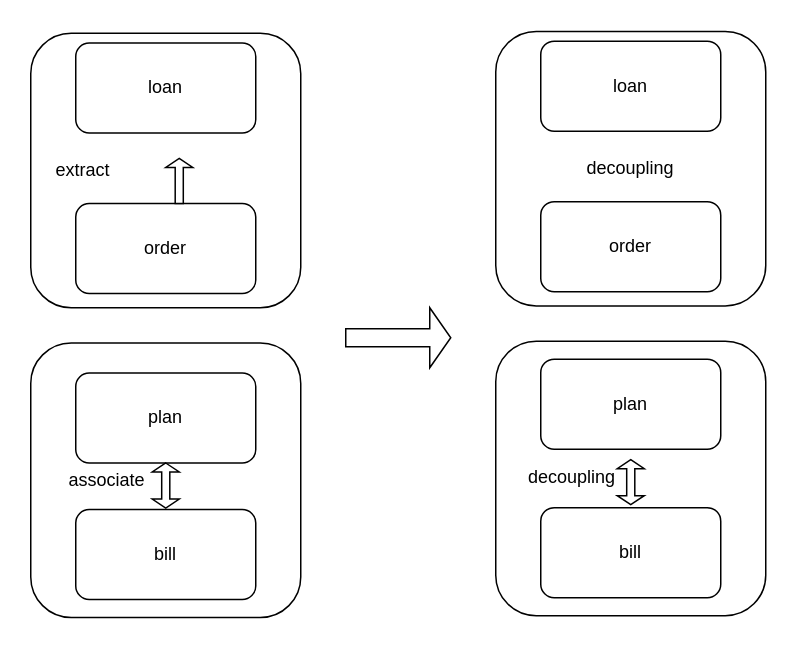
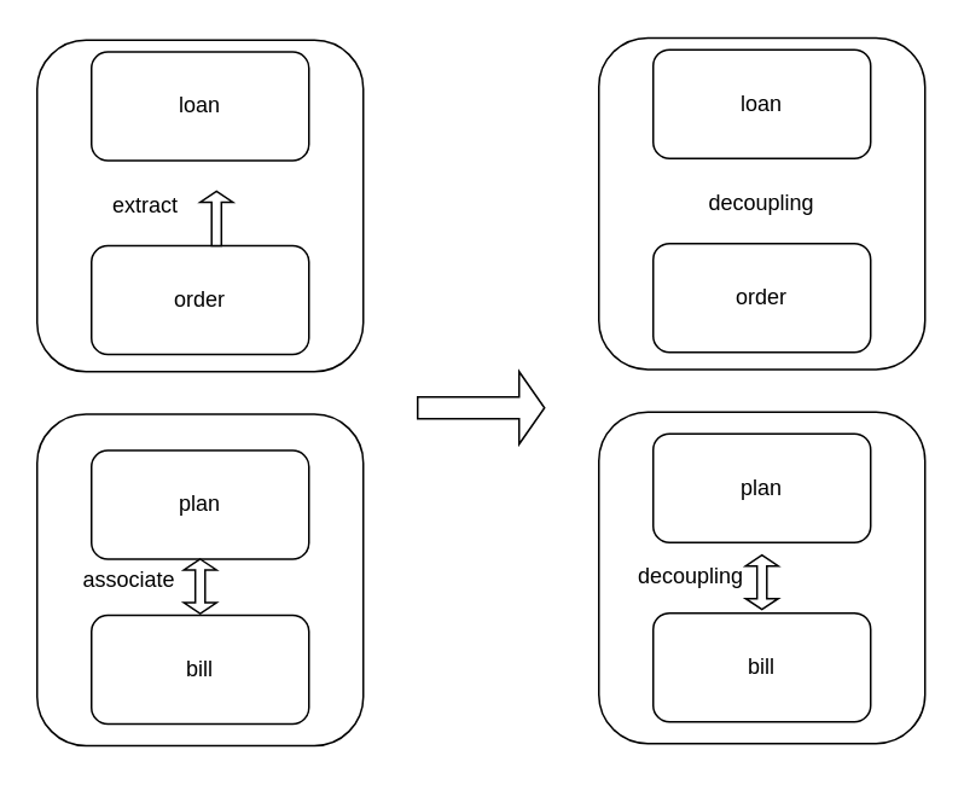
- <mxCell id="6" value="extract" style="text;html=1;strokeColor=none;fillColor=none;align=center;verticalAlign=middle;whiteSpace=wrap;rounded=0;" vertex="1" parent="1"><mxGeometry x="25" y="98" width="60" height="30" as="geometry" /></mxCell>
+ <mxCell id="6" value="extract" style="text;html=1;strokeColor=none;fillColor=none;align=center;verticalAlign=middle;whiteSpace=wrap;rounded=0;" vertex="1" parent="1"><mxGeometry x="50" y="98" width="60" height="30" as="geometry" /></mxCell>
